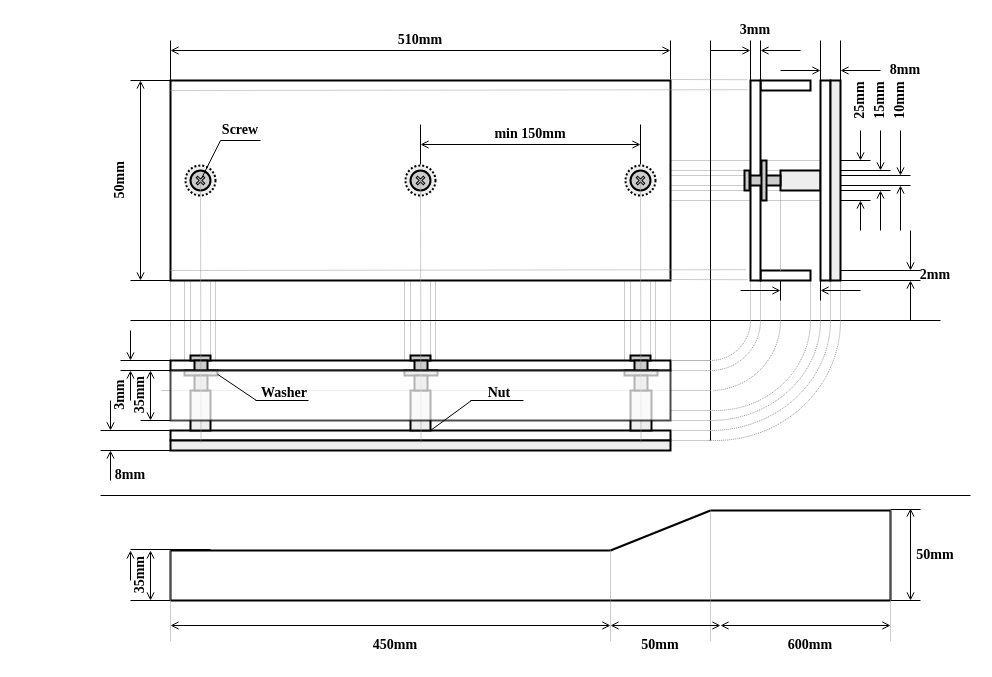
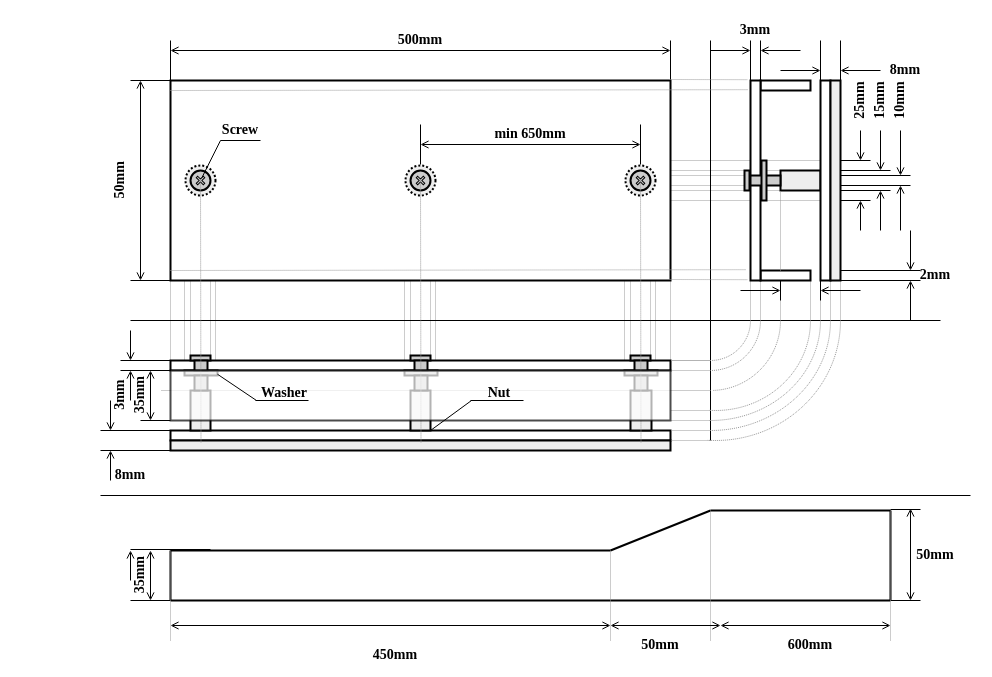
- <mxCell id="128" value="510mm" style="rounded=0;whiteSpace=wrap;html=1;fillColor=none;strokeWidth=2;fontStyle=1;fontFamily=Fira Code;fontSource=https%3A%2F%2Ffonts.googleapis.com%2Fcss%3Ffamily%3DFira%2BCode;fontSize=14;shadow=0;glass=0;dashed=1;dashPattern=1 1;sketch=0;strokeColor=none;" parent="1" vertex="1"><mxGeometry x="170" y="30" width="500" height="20" as="geometry" /></mxCell>
+ <mxCell id="128" value="500mm" style="rounded=0;whiteSpace=wrap;html=1;fillColor=none;strokeWidth=2;fontStyle=1;fontFamily=Fira Code;fontSource=https%3A%2F%2Ffonts.googleapis.com%2Fcss%3Ffamily%3DFira%2BCode;fontSize=14;shadow=0;glass=0;dashed=1;dashPattern=1 1;sketch=0;strokeColor=none;" parent="1" vertex="1"><mxGeometry x="170" y="30" width="500" height="20" as="geometry" /></mxCell>
- <mxCell id="132" value="min 150mm" style="rounded=0;whiteSpace=wrap;html=1;fillColor=none;strokeWidth=2;fontStyle=1;fontFamily=Fira Code;fontSource=https%3A%2F%2Ffonts.googleapis.com%2Fcss%3Ffamily%3DFira%2BCode;fontSize=14;shadow=0;glass=0;dashed=1;dashPattern=1 1;sketch=0;strokeColor=none;" parent="1" vertex="1"><mxGeometry x="420" y="124" width="220" height="20" as="geometry" /></mxCell>
+ <mxCell id="132" value="min 650mm" style="rounded=0;whiteSpace=wrap;html=1;fillColor=none;strokeWidth=2;fontStyle=1;fontFamily=Fira Code;fontSource=https%3A%2F%2Ffonts.googleapis.com%2Fcss%3Ffamily%3DFira%2BCode;fontSize=14;shadow=0;glass=0;dashed=1;dashPattern=1 1;sketch=0;strokeColor=none;" parent="1" vertex="1"><mxGeometry x="420" y="124" width="220" height="20" as="geometry" /></mxCell>
- <mxCell id="184" value="450mm" style="rounded=0;whiteSpace=wrap;html=1;fillColor=none;strokeWidth=2;fontStyle=1;fontFamily=Fira Code;fontSource=https%3A%2F%2Ffonts.googleapis.com%2Fcss%3Ffamily%3DFira%2BCode;fontSize=14;shadow=0;glass=0;dashed=1;dashPattern=1 1;sketch=0;strokeColor=none;" vertex="1" parent="1"><mxGeometry x="380" y="635" width="30" height="20" as="geometry" /></mxCell>
+ <mxCell id="184" value="450mm" style="rounded=0;whiteSpace=wrap;html=1;fillColor=none;strokeWidth=2;fontStyle=1;fontFamily=Fira Code;fontSource=https%3A%2F%2Ffonts.googleapis.com%2Fcss%3Ffamily%3DFira%2BCode;fontSize=14;shadow=0;glass=0;dashed=1;dashPattern=1 1;sketch=0;strokeColor=none;" vertex="1" parent="1"><mxGeometry x="380" y="645" width="30" height="20" as="geometry" /></mxCell>
